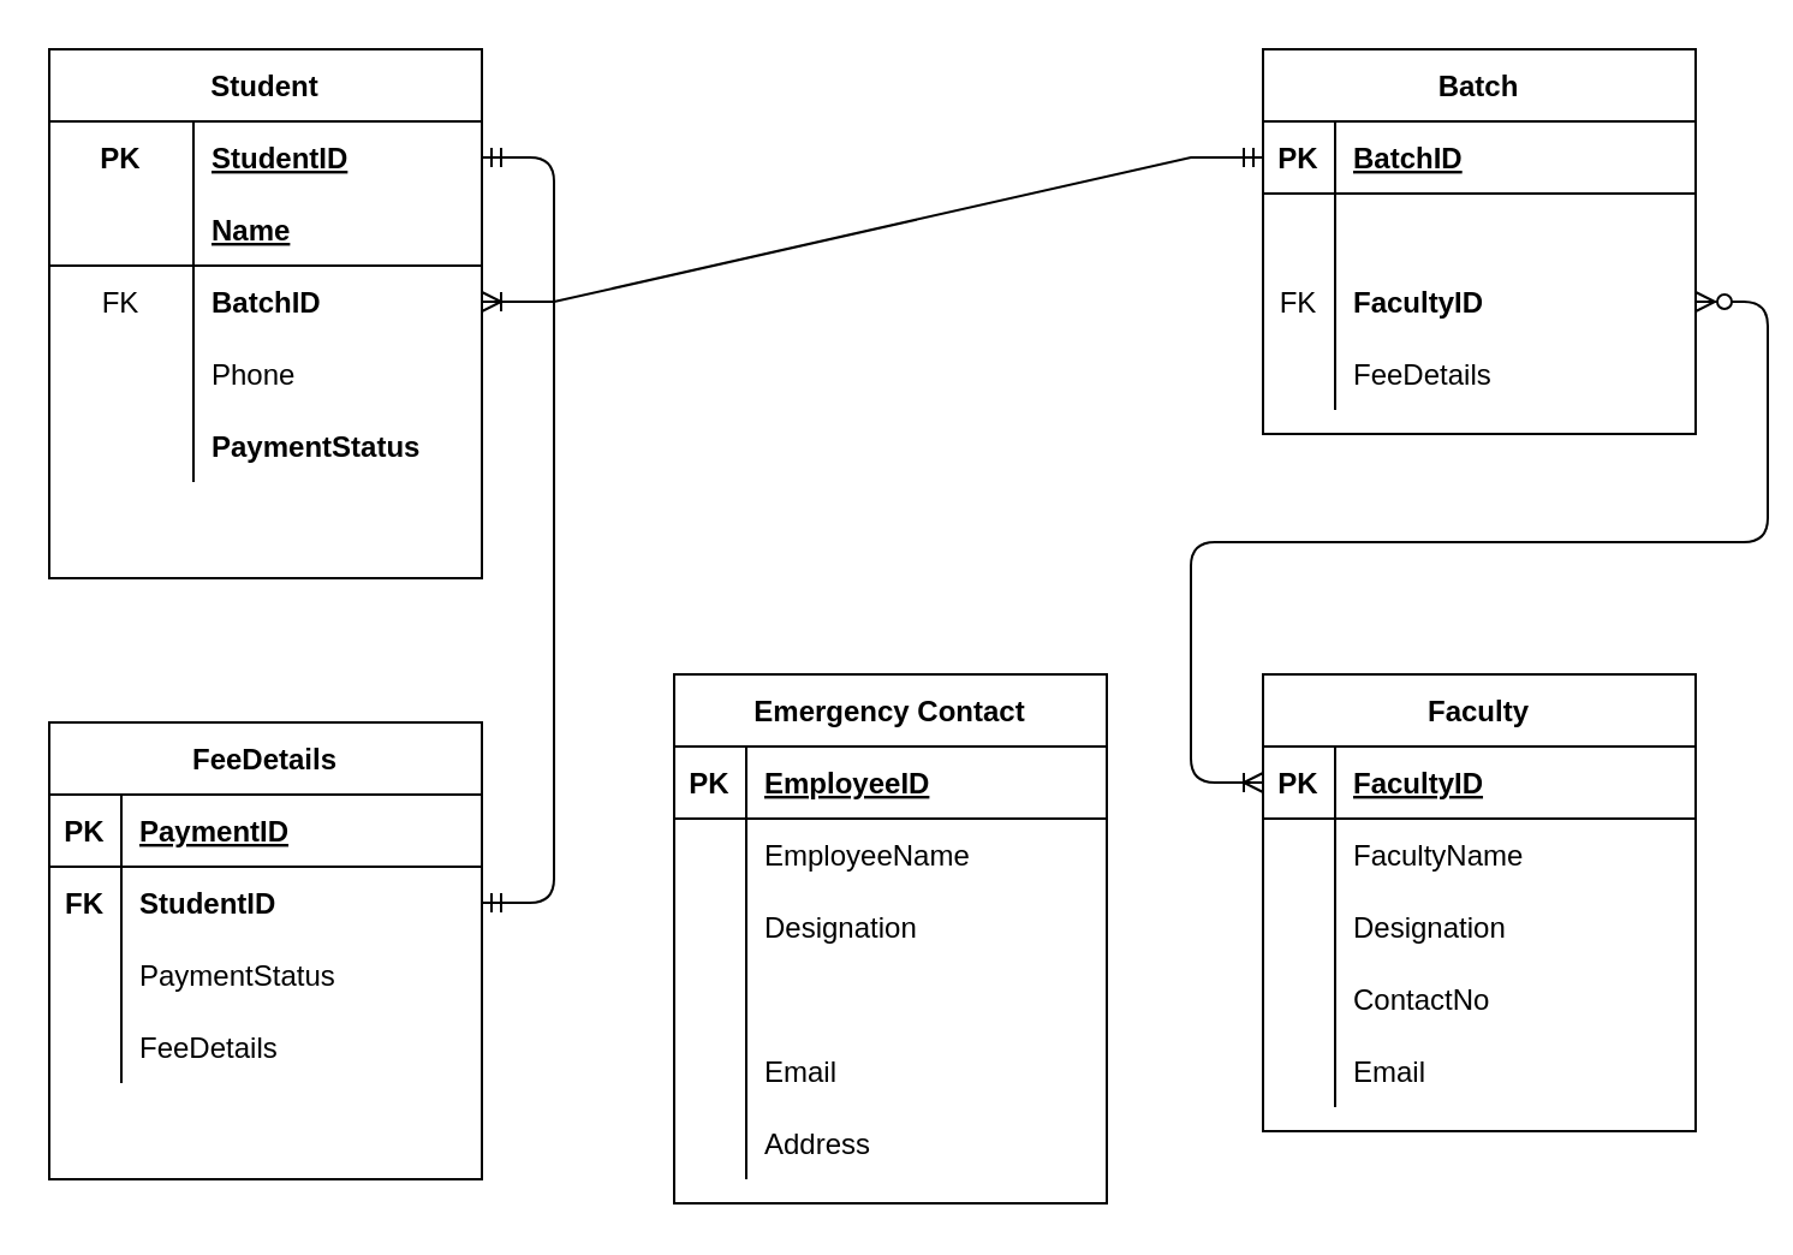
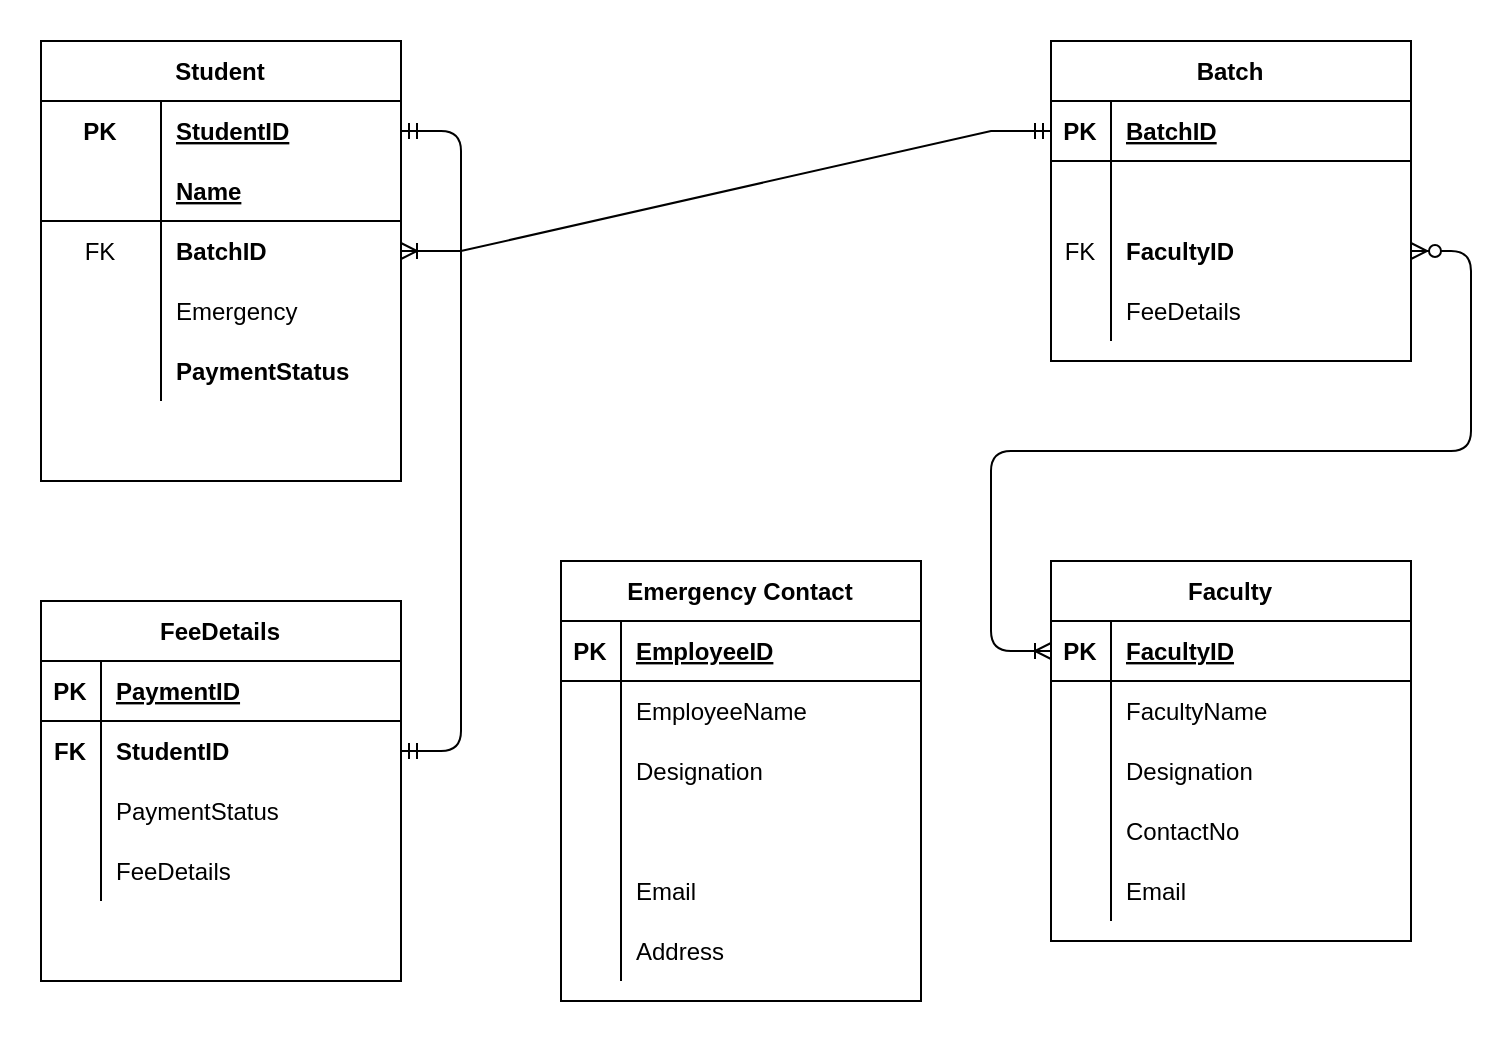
- <mxCell id="14" value="Phone" style="shape=partialRectangle;connectable=0;fillColor=none;top=0;left=0;bottom=0;right=0;align=left;spacingLeft=6;overflow=hidden;" parent="12" vertex="1"><mxGeometry x="60" width="120" height="30" as="geometry" /></mxCell>
+ <mxCell id="14" value="Emergency" style="shape=partialRectangle;connectable=0;fillColor=none;top=0;left=0;bottom=0;right=0;align=left;spacingLeft=6;overflow=hidden;" parent="12" vertex="1"><mxGeometry x="60" width="120" height="30" as="geometry" /></mxCell>
